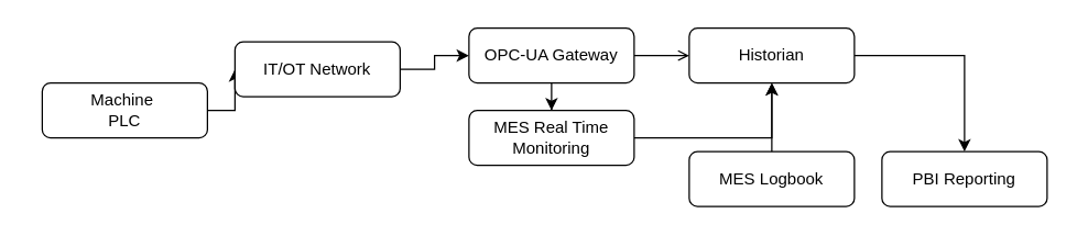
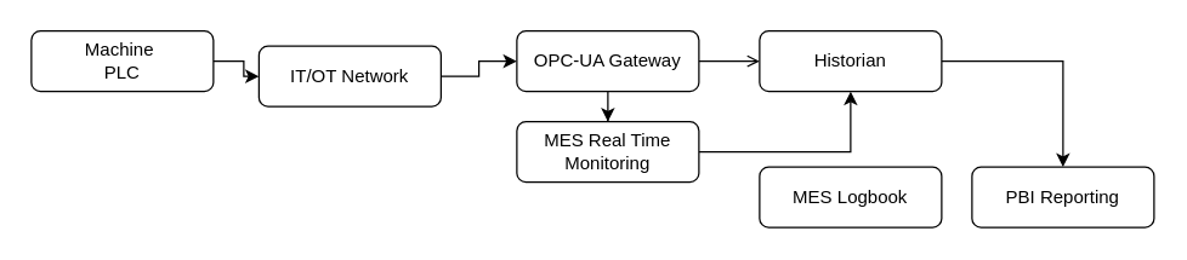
- <mxCell id="3" value="Machine&amp;nbsp;&lt;div&gt;PLC&lt;/div&gt;" style="rounded=1;whiteSpace=wrap;html=1;fontSize=12;glass=0;strokeWidth=1;shadow=0;" parent="1" vertex="1"><mxGeometry x="30" y="60" width="120" height="40" as="geometry" /></mxCell>
+ <mxCell id="3" value="Machine&amp;nbsp;&lt;div&gt;PLC&lt;/div&gt;" style="rounded=1;whiteSpace=wrap;html=1;fontSize=12;glass=0;strokeWidth=1;shadow=0;" parent="1" vertex="1"><mxGeometry x="20" y="20" width="120" height="40" as="geometry" /></mxCell>
- <mxCell id="11" value="" style="edgeStyle=orthogonalEdgeStyle;rounded=0;orthogonalLoop=1;jettySize=auto;html=1;" edge="1" parent="1" source="12" target="10"><mxGeometry relative="1" as="geometry" /></mxCell>
